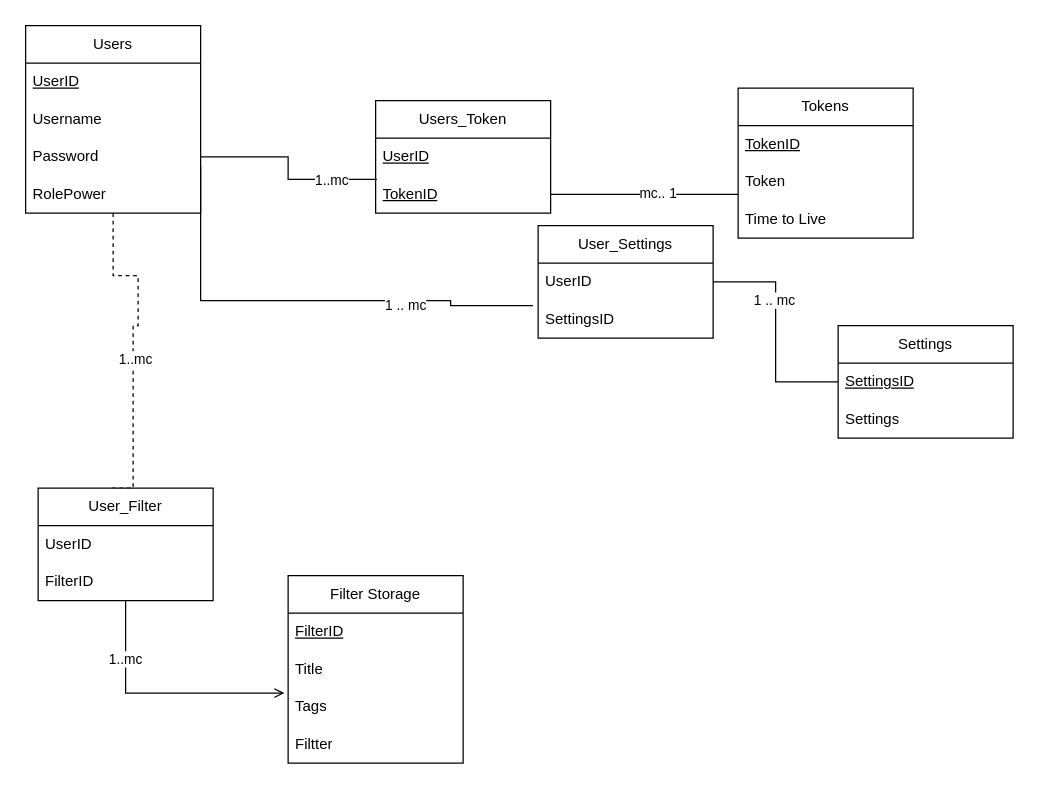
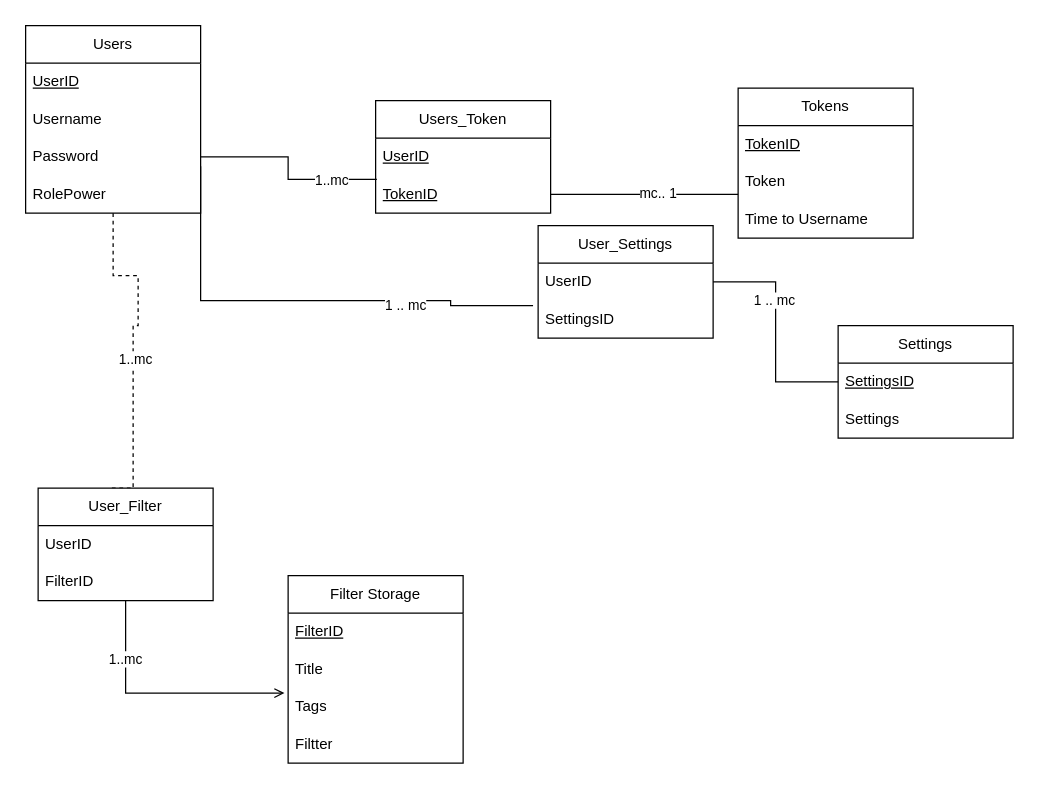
- <mxCell id="12" value="Time to Live" style="text;strokeColor=none;fillColor=none;align=left;verticalAlign=middle;spacingLeft=4;spacingRight=4;overflow=hidden;points=[[0,0.5],[1,0.5]];portConstraint=eastwest;rotatable=0;whiteSpace=wrap;html=1;" parent="9" vertex="1"><mxGeometry y="90" width="140" height="30" as="geometry" /></mxCell>
+ <mxCell id="12" value="Time to Username" style="text;strokeColor=none;fillColor=none;align=left;verticalAlign=middle;spacingLeft=4;spacingRight=4;overflow=hidden;points=[[0,0.5],[1,0.5]];portConstraint=eastwest;rotatable=0;whiteSpace=wrap;html=1;" parent="9" vertex="1"><mxGeometry y="90" width="140" height="30" as="geometry" /></mxCell>
